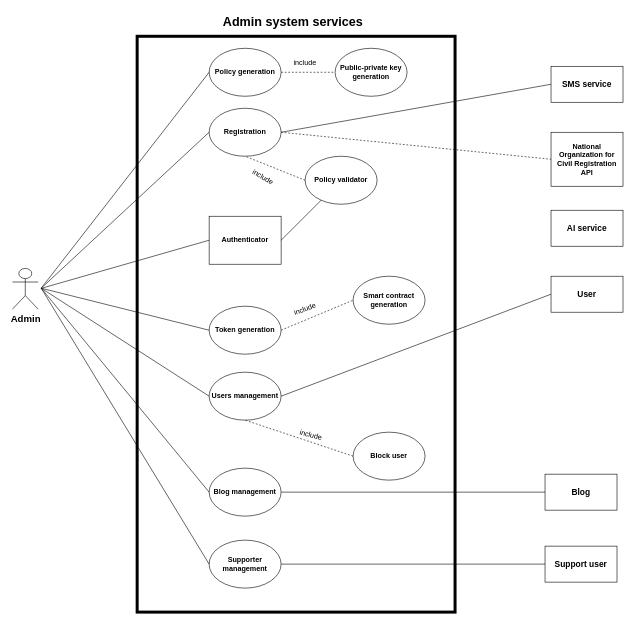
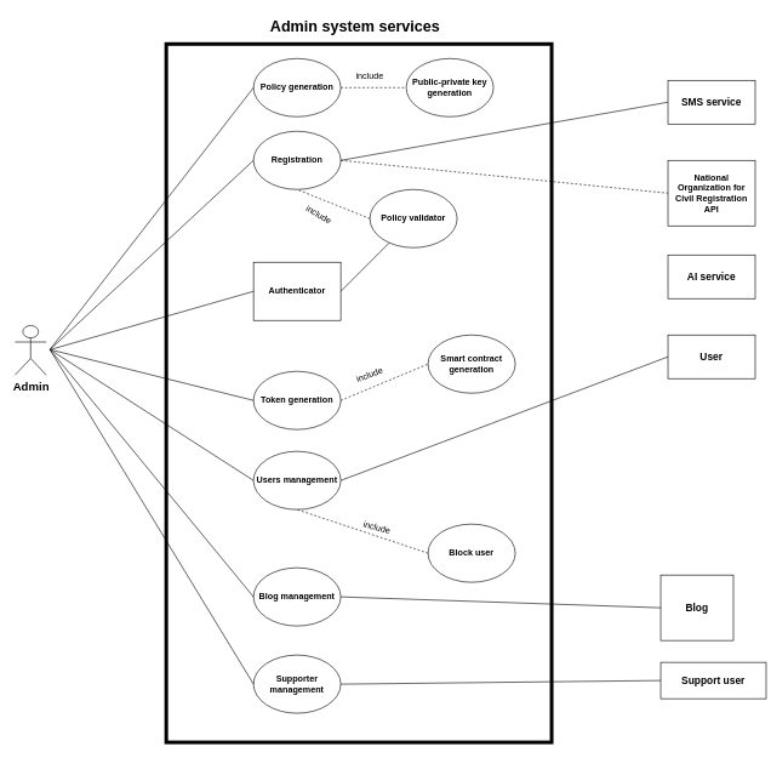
- <mxCell id="33" value="&lt;span class=&quot;fontstyle0&quot;&gt;&lt;b&gt;&lt;font style=&quot;font-size: 14px;&quot;&gt;Blog&lt;/font&gt;&lt;/b&gt;&lt;/span&gt;" style="rounded=0;whiteSpace=wrap;html=1;" vertex="1" parent="1"><mxGeometry x="908" y="790" width="120" height="60" as="geometry" /></mxCell>
+ <mxCell id="33" value="&lt;span class=&quot;fontstyle0&quot;&gt;&lt;b&gt;&lt;font style=&quot;font-size: 14px;&quot;&gt;Blog&lt;/font&gt;&lt;/b&gt;&lt;/span&gt;" style="rounded=0;whiteSpace=wrap;html=1;" vertex="1" parent="1"><mxGeometry x="908" y="790" width="100" height="90" as="geometry" /></mxCell>
- <mxCell id="34" value="&lt;span class=&quot;fontstyle0&quot;&gt;&lt;b&gt;&lt;font style=&quot;font-size: 14px;&quot;&gt;Support user&lt;/font&gt;&lt;/b&gt;&lt;/span&gt;" style="rounded=0;whiteSpace=wrap;html=1;" vertex="1" parent="1"><mxGeometry x="908" y="910" width="120" height="60" as="geometry" /></mxCell>
+ <mxCell id="34" value="&lt;span class=&quot;fontstyle0&quot;&gt;&lt;b&gt;&lt;font style=&quot;font-size: 14px;&quot;&gt;Support user&lt;/font&gt;&lt;/b&gt;&lt;/span&gt;" style="rounded=0;whiteSpace=wrap;html=1;" vertex="1" parent="1"><mxGeometry x="908" y="910" width="145" height="50" as="geometry" /></mxCell>
